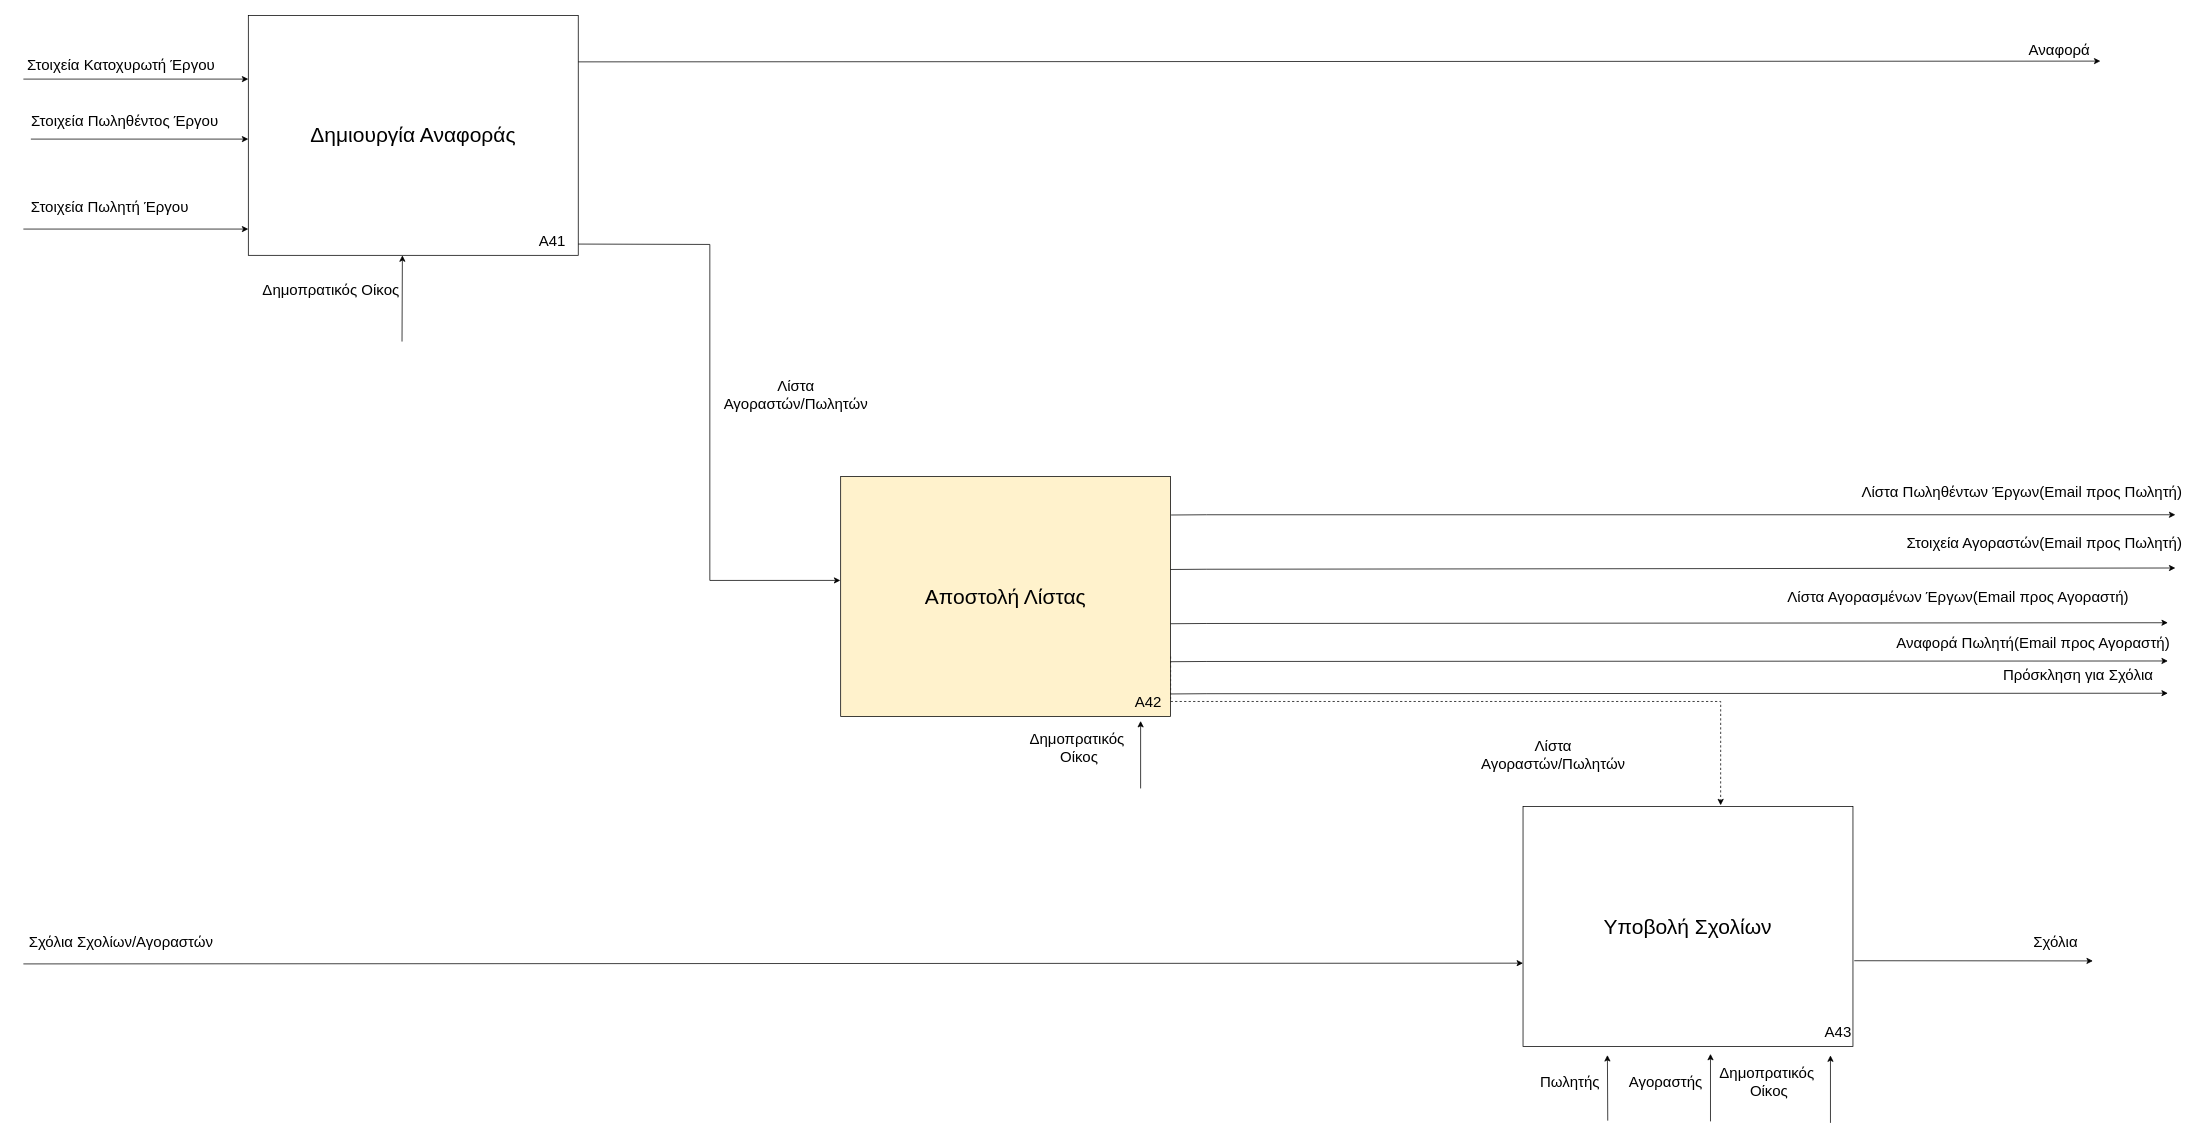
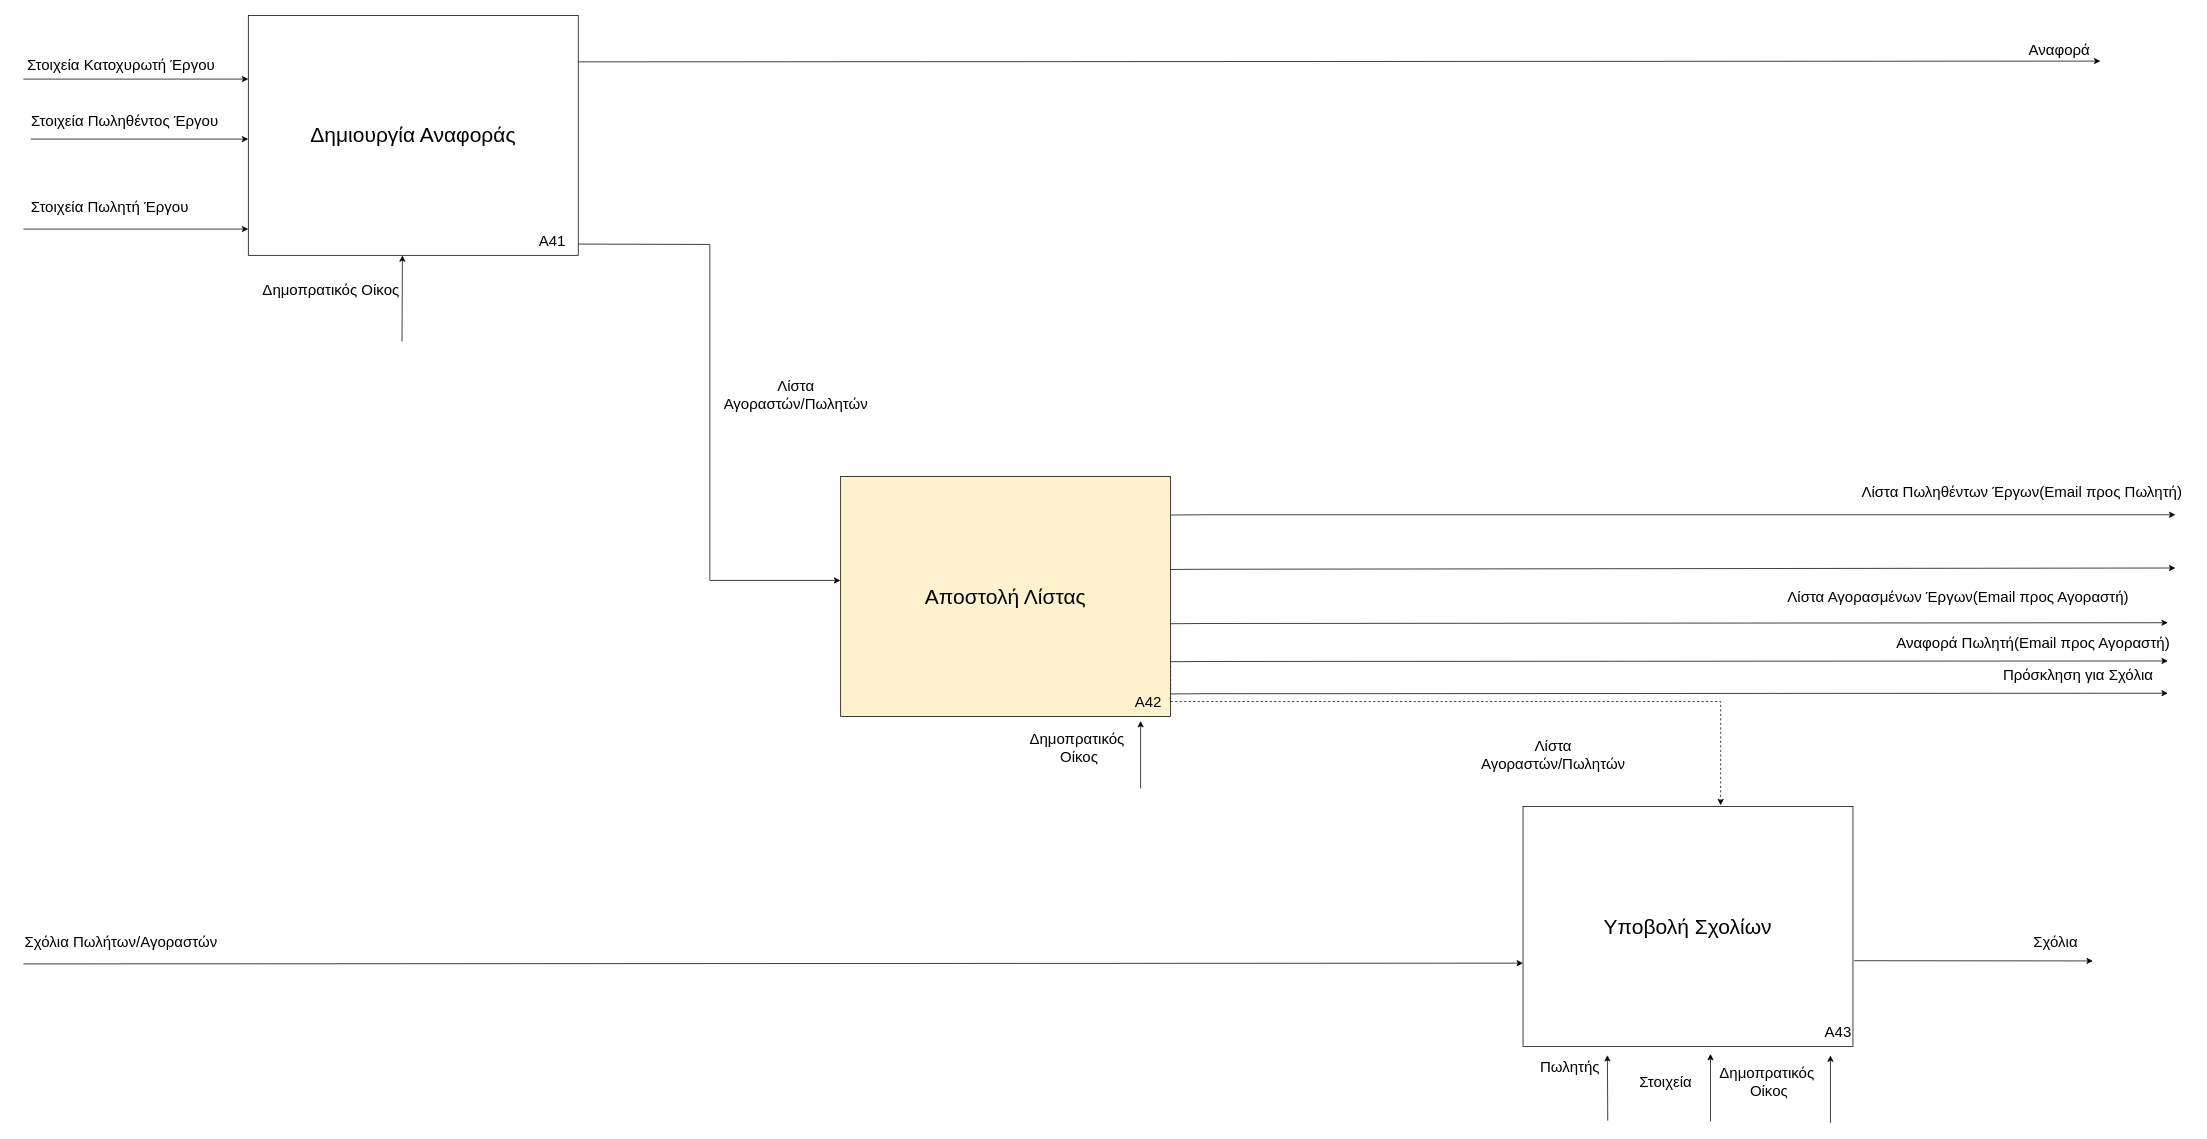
- <mxCell id="18" value="Στοιχεία Αγοραστών(Email προς Πωλητή)" style="text;html=1;align=center;verticalAlign=middle;resizable=0;points=[];autosize=1;strokeColor=none;fillColor=none;fontSize=20;" parent="1" vertex="1"><mxGeometry x="2530" y="703" width="390" height="40" as="geometry" /></mxCell>
- <mxCell id="28" value="Σχόλια Σχολίων/Αγοραστών" style="text;html=1;align=center;verticalAlign=middle;resizable=0;points=[];autosize=1;strokeColor=none;fillColor=none;fontSize=20;" parent="1" vertex="1"><mxGeometry x="20" y="1235" width="280" height="40" as="geometry" /></mxCell>
+ <mxCell id="28" value="Σχόλια Πωλήτων/Αγοραστών" style="text;html=1;align=center;verticalAlign=middle;resizable=0;points=[];autosize=1;strokeColor=none;fillColor=none;fontSize=20;" parent="1" vertex="1"><mxGeometry x="20" y="1235" width="280" height="40" as="geometry" /></mxCell>
- <mxCell id="36" value="Πωλητής&amp;nbsp;" style="text;html=1;align=center;verticalAlign=middle;resizable=0;points=[];autosize=1;strokeColor=none;fillColor=none;fontSize=20;" parent="1" vertex="1"><mxGeometry x="2040" y="1421" width="110" height="40" as="geometry" /></mxCell>
+ <mxCell id="36" value="Πωλητής&amp;nbsp;" style="text;html=1;align=center;verticalAlign=middle;resizable=0;points=[];autosize=1;strokeColor=none;fillColor=none;fontSize=20;" parent="1" vertex="1"><mxGeometry x="2040" y="1401" width="110" height="40" as="geometry" /></mxCell>
- <mxCell id="37" value="Αγοραστής" style="text;html=1;align=center;verticalAlign=middle;resizable=0;points=[];autosize=1;strokeColor=none;fillColor=none;fontSize=20;" parent="1" vertex="1"><mxGeometry x="2160" y="1421" width="120" height="40" as="geometry" /></mxCell>
+ <mxCell id="37" value="Στοιχεία" style="text;html=1;align=center;verticalAlign=middle;resizable=0;points=[];autosize=1;strokeColor=none;fillColor=none;fontSize=20;" parent="1" vertex="1"><mxGeometry x="2160" y="1421" width="120" height="40" as="geometry" /></mxCell>
